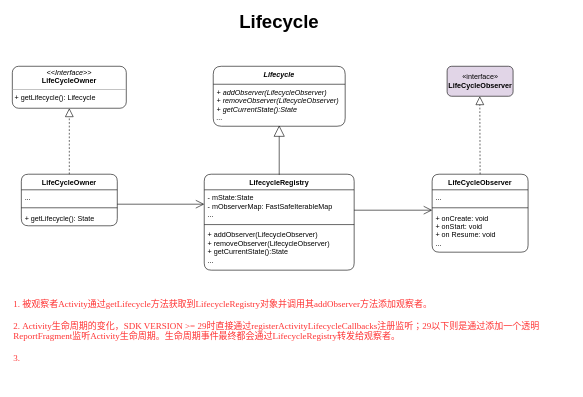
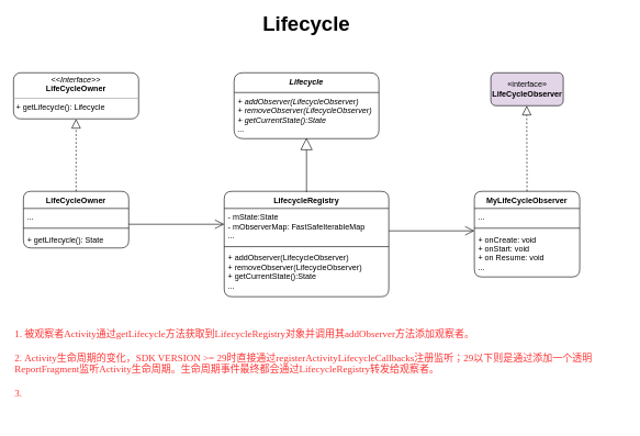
- <mxCell id="8" value="LifeCycleObserver" style="swimlane;fontStyle=1;align=center;verticalAlign=top;childLayout=stackLayout;horizontal=1;startSize=26;horizontalStack=0;resizeParent=1;resizeParentMax=0;resizeLast=0;collapsible=1;marginBottom=0;rounded=1;" vertex="1" parent="1"><mxGeometry x="720" y="290" width="160" height="130" as="geometry"><mxRectangle x="100" y="200" width="140" height="26" as="alternateBounds" /></mxGeometry></mxCell>
+ <mxCell id="8" value="MyLifeCycleObserver" style="swimlane;fontStyle=1;align=center;verticalAlign=top;childLayout=stackLayout;horizontal=1;startSize=26;horizontalStack=0;resizeParent=1;resizeParentMax=0;resizeLast=0;collapsible=1;marginBottom=0;rounded=1;" vertex="1" parent="1"><mxGeometry x="720" y="290" width="160" height="130" as="geometry"><mxRectangle x="100" y="200" width="140" height="26" as="alternateBounds" /></mxGeometry></mxCell>
